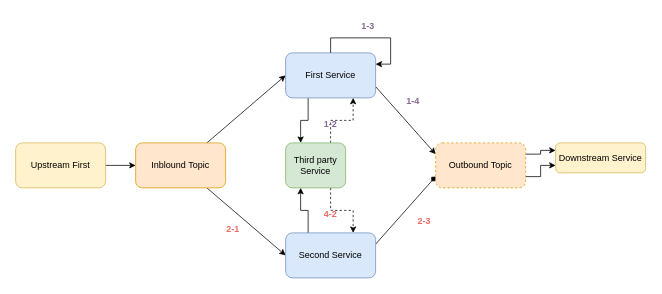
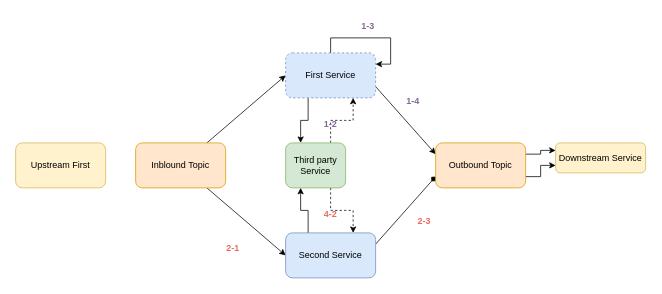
- <mxCell id="9" value="First Service" style="rounded=1;whiteSpace=wrap;html=1;fillColor=#dae8fc;strokeColor=#6c8ebf;" parent="1" vertex="1"><mxGeometry x="380" y="70" width="120" height="60" as="geometry" /></mxCell>
+ <mxCell id="9" value="First Service" style="rounded=1;whiteSpace=wrap;html=1;fillColor=#dae8fc;strokeColor=#6c8ebf;dashed=1;" parent="1" vertex="1"><mxGeometry x="380" y="70" width="120" height="60" as="geometry" /></mxCell>
- <mxCell id="2" style="edgeStyle=orthogonalEdgeStyle;rounded=0;orthogonalLoop=1;jettySize=auto;html=1;entryX=0;entryY=0.5;entryDx=0;entryDy=0;" parent="1" source="3" target="6" edge="1"><mxGeometry relative="1" as="geometry" /></mxCell>
- <mxCell id="18" value="Outbound Topic" style="rounded=1;whiteSpace=wrap;html=1;fillColor=#ffe6cc;strokeColor=#d79b00;dashed=1;" parent="1" vertex="1"><mxGeometry x="580" y="190" width="120" height="60" as="geometry" /></mxCell>
+ <mxCell id="18" value="Outbound Topic" style="rounded=1;whiteSpace=wrap;html=1;fillColor=#ffe6cc;strokeColor=#d79b00;" parent="1" vertex="1"><mxGeometry x="580" y="190" width="120" height="60" as="geometry" /></mxCell>
- <mxCell id="24" value="&lt;b&gt;&lt;font color=&quot;#ea6b66&quot;&gt;2-1&lt;/font&gt;&lt;/b&gt;" style="text;html=1;align=center;verticalAlign=middle;whiteSpace=wrap;rounded=0;fontColor=#4747B3;" parent="1" vertex="1"><mxGeometry x="280" y="290" width="60" height="30" as="geometry" /></mxCell>
+ <mxCell id="24" value="&lt;b&gt;&lt;font color=&quot;#ea6b66&quot;&gt;2-1&lt;/font&gt;&lt;/b&gt;" style="text;html=1;align=center;verticalAlign=middle;whiteSpace=wrap;rounded=0;fontColor=#4747B3;" parent="1" vertex="1"><mxGeometry x="280" y="315" width="60" height="30" as="geometry" /></mxCell>
